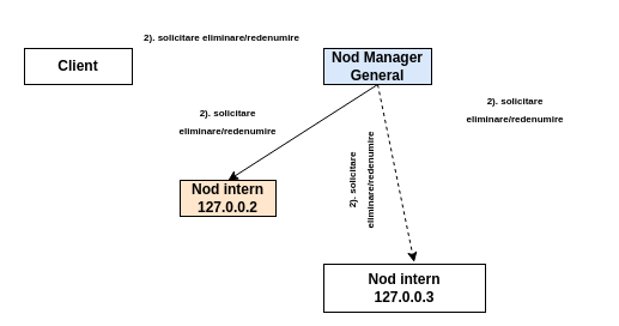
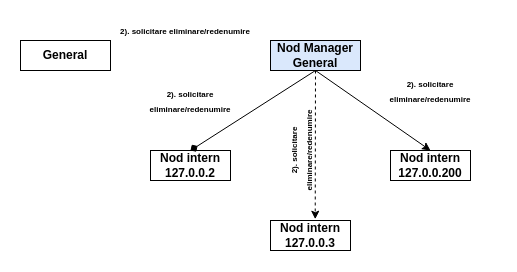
- <mxCell id="2" value="&lt;b&gt;Client&lt;/b&gt;" style="rounded=0;whiteSpace=wrap;html=1;" parent="1" vertex="1"><mxGeometry x="20" y="40" width="90" height="30" as="geometry" /></mxCell>
+ <mxCell id="2" value="&lt;b&gt;General&lt;/b&gt;" style="rounded=0;whiteSpace=wrap;html=1;" parent="1" vertex="1"><mxGeometry x="20" y="40" width="90" height="30" as="geometry" /></mxCell>
+ <mxCell id="10" value="" style="endArrow=classic;html=1;exitX=0.5;exitY=1;exitDx=0;exitDy=0;entryX=0.5;entryY=0;entryDx=0;entryDy=0;" edge="1" parent="1" source="3" target="6"><mxGeometry width="50" height="50" relative="1" as="geometry"><mxPoint x="270" y="200" as="sourcePoint" /><mxPoint x="320" y="150" as="targetPoint" /></mxGeometry></mxCell>
- <mxCell id="8" value="" style="endArrow=classic;html=1;exitX=0.5;exitY=1;exitDx=0;exitDy=0;entryX=0.5;entryY=0;entryDx=0;entryDy=0;" edge="1" parent="1" source="3" target="4"><mxGeometry width="50" height="50" relative="1" as="geometry"><mxPoint x="270" y="200" as="sourcePoint" /><mxPoint x="320" y="150" as="targetPoint" /></mxGeometry></mxCell>
+ <mxCell id="8" value="" style="endArrow=diamond;html=1;exitX=0.5;exitY=1;exitDx=0;exitDy=0;entryX=0.5;entryY=0;entryDx=0;entryDy=0;" edge="1" parent="1" source="3" target="4"><mxGeometry width="50" height="50" relative="1" as="geometry"><mxPoint x="270" y="200" as="sourcePoint" /><mxPoint x="320" y="150" as="targetPoint" /></mxGeometry></mxCell>
- <mxCell id="4" value="&lt;b&gt;Nod intern&lt;br&gt;127.0.0.2&lt;br&gt;&lt;/b&gt;" style="rounded=0;whiteSpace=wrap;html=1;fillColor=#ffe6cc;" parent="1" vertex="1"><mxGeometry x="150" y="150" width="80" height="30" as="geometry" /></mxCell>
+ <mxCell id="4" value="&lt;b&gt;Nod intern&lt;br&gt;127.0.0.2&lt;br&gt;&lt;/b&gt;" style="rounded=0;whiteSpace=wrap;html=1;" parent="1" vertex="1"><mxGeometry x="150" y="150" width="80" height="30" as="geometry" /></mxCell>
+ <mxCell id="6" value="&lt;b&gt;Nod intern&lt;br&gt;127.0.0.200&lt;br&gt;&lt;/b&gt;" style="rounded=0;whiteSpace=wrap;html=1;" parent="1" vertex="1"><mxGeometry x="390" y="150" width="80" height="30" as="geometry" /></mxCell>
- <mxCell id="5" value="&lt;b&gt;Nod intern&lt;br&gt;127.0.0.3&lt;br&gt;&lt;/b&gt;" style="rounded=0;whiteSpace=wrap;html=1;" parent="1" vertex="1"><mxGeometry x="270" y="220" width="135" height="40" as="geometry" /></mxCell>
+ <mxCell id="5" value="&lt;b&gt;Nod intern&lt;br&gt;127.0.0.3&lt;br&gt;&lt;/b&gt;" style="rounded=0;whiteSpace=wrap;html=1;" parent="1" vertex="1"><mxGeometry x="270" y="220" width="80" height="30" as="geometry" /></mxCell>
